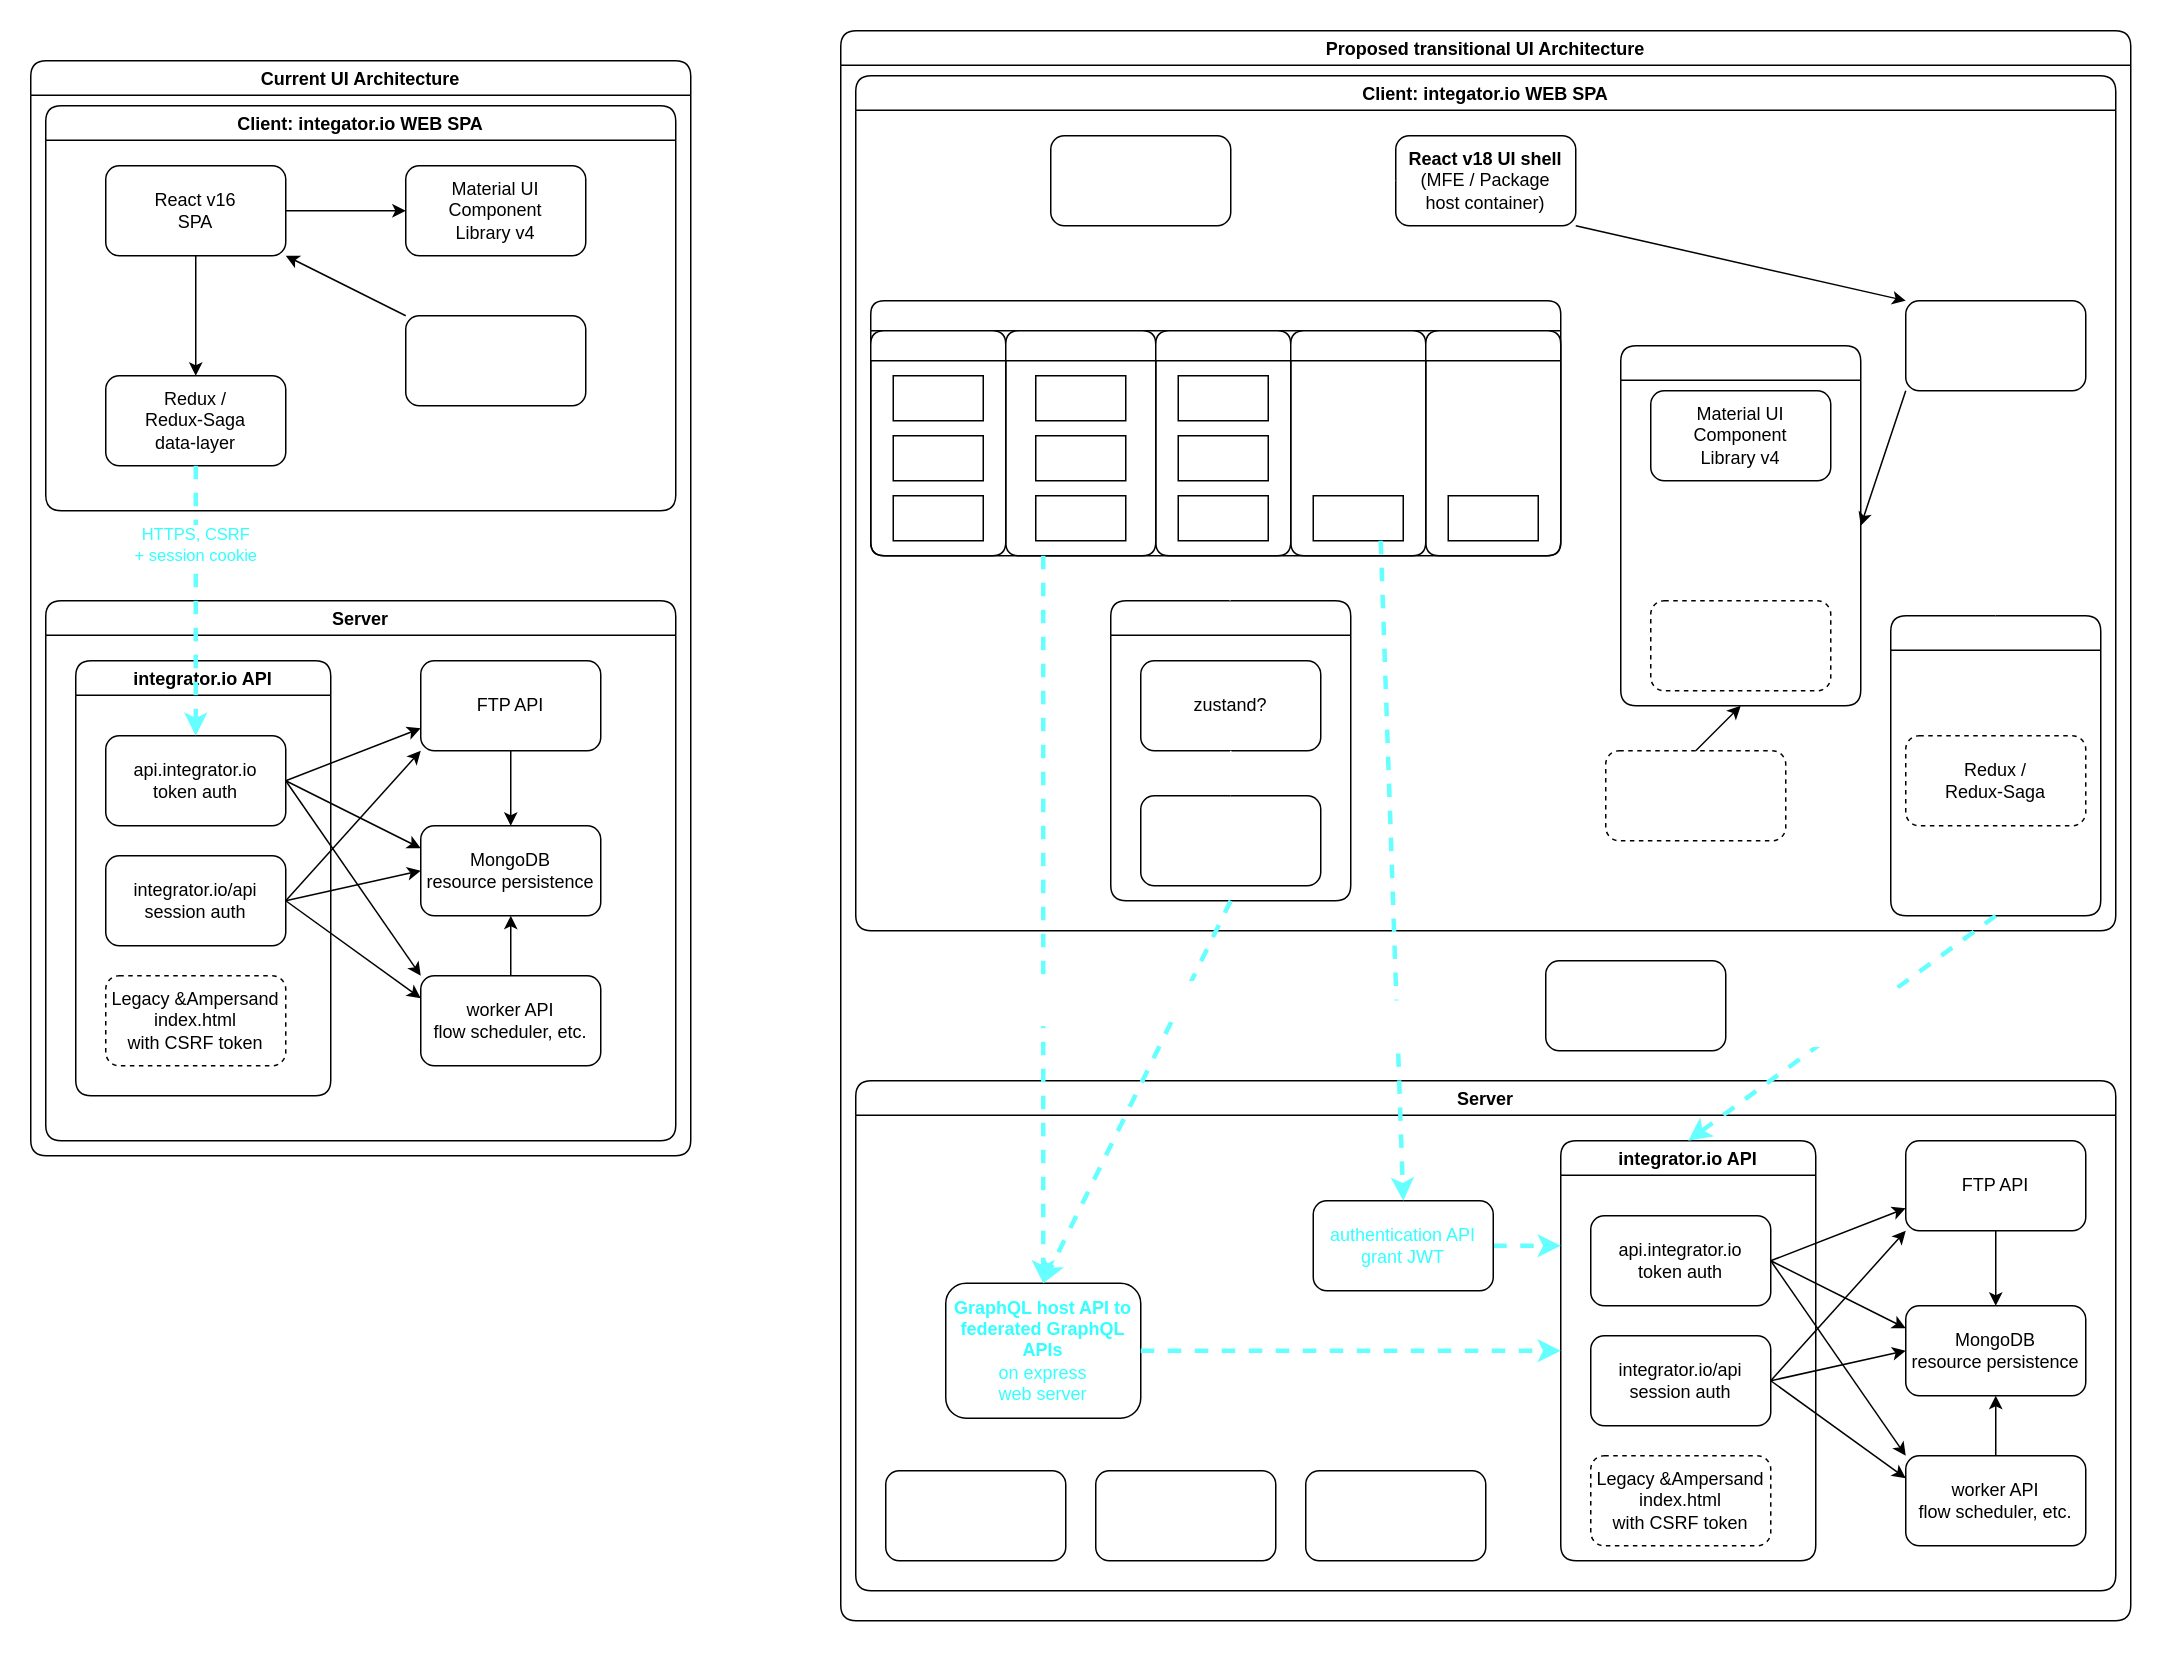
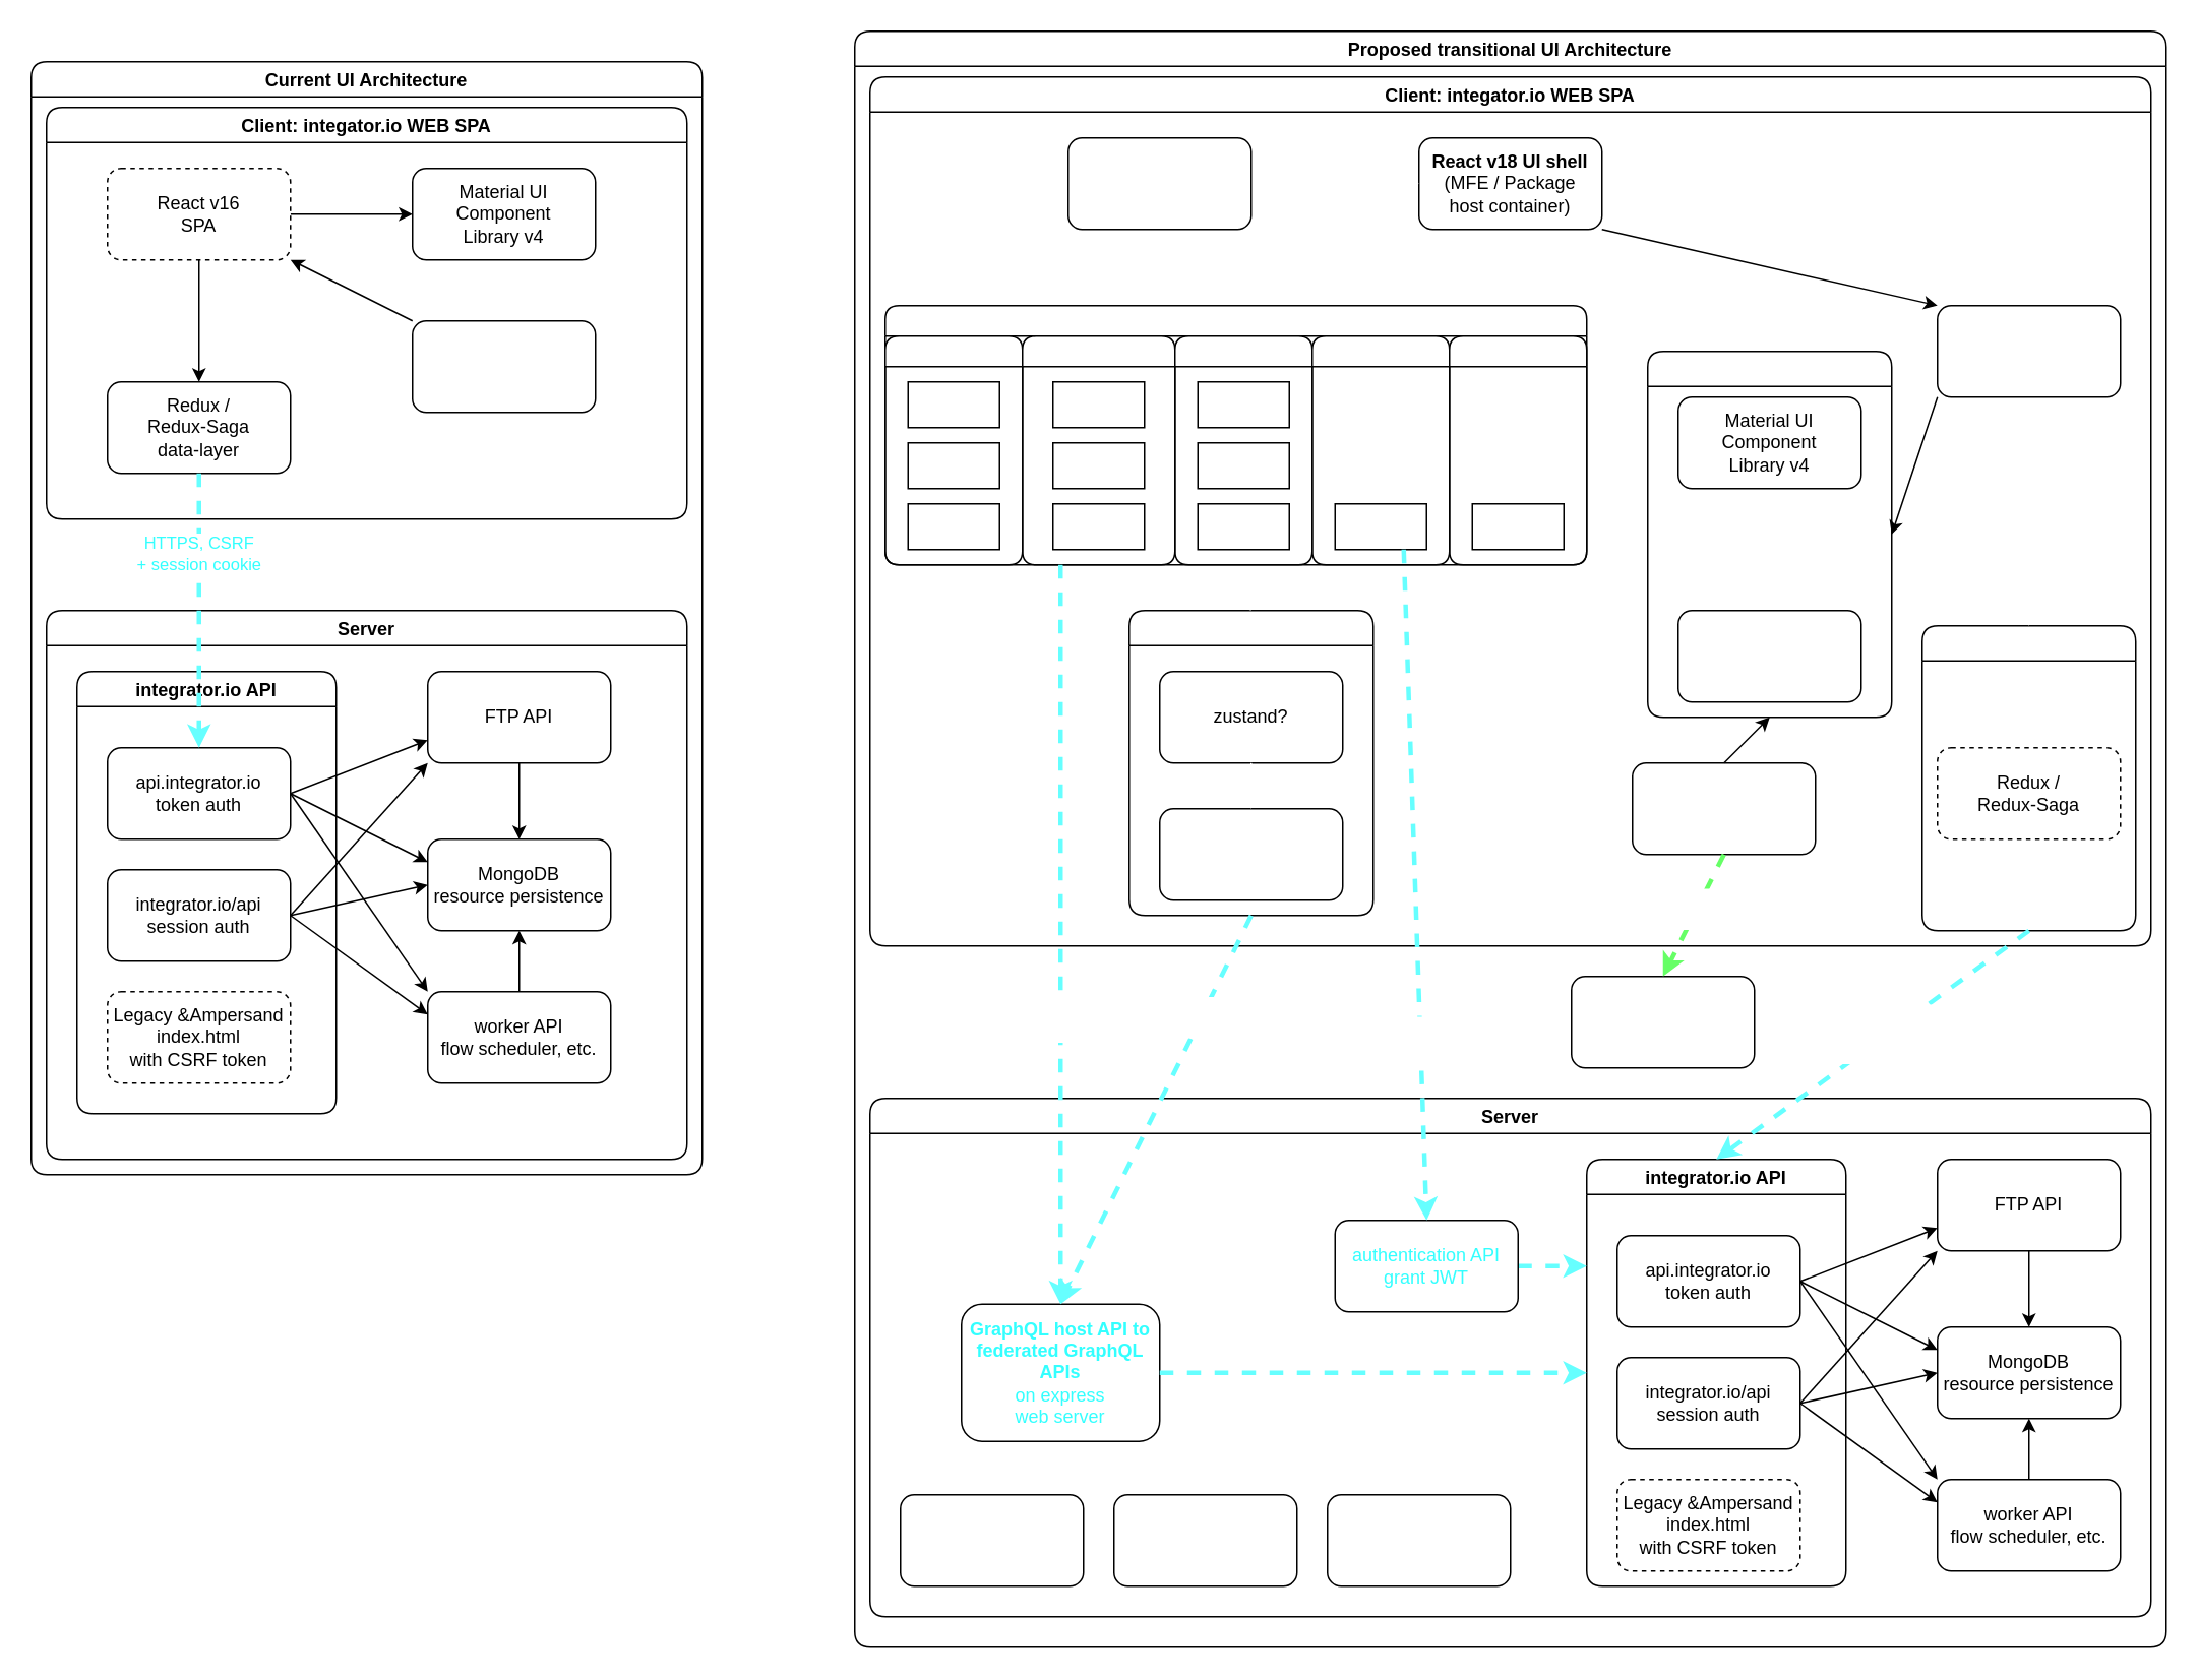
- <mxCell id="7" value="React v16&lt;br&gt;SPA" style="rounded=1;whiteSpace=wrap;html=1;shadow=0;glass=0;sketch=0;" vertex="1" parent="3"><mxGeometry x="40" y="40" width="120" height="60" as="geometry" /></mxCell>
+ <mxCell id="7" value="React v16&lt;br&gt;SPA" style="rounded=1;whiteSpace=wrap;html=1;shadow=0;glass=0;sketch=0;dashed=1;" vertex="1" parent="3"><mxGeometry x="40" y="40" width="120" height="60" as="geometry" /></mxCell>
- <mxCell id="44" value="Custom Celigo&lt;br&gt;UI components" style="rounded=1;whiteSpace=wrap;html=1;shadow=0;glass=0;sketch=0;fontColor=#FFFFFF;dashed=1;" vertex="1" parent="42"><mxGeometry x="20" y="170" width="120" height="60" as="geometry" /></mxCell>
+ <mxCell id="44" value="Custom Celigo&lt;br&gt;UI components" style="rounded=1;whiteSpace=wrap;html=1;shadow=0;glass=0;sketch=0;fontColor=#FFFFFF;" vertex="1" parent="42"><mxGeometry x="20" y="170" width="120" height="60" as="geometry" /></mxCell>
- <mxCell id="45" value="Storybook&lt;br&gt;(Atoms / Molecules)" style="rounded=1;whiteSpace=wrap;html=1;shadow=0;glass=0;sketch=0;fontColor=#FFFFFF;dashed=1;" vertex="1" parent="29"><mxGeometry x="500" y="450" width="120" height="60" as="geometry" /></mxCell>
+ <mxCell id="45" value="Storybook&lt;br&gt;(Atoms / Molecules)" style="rounded=1;whiteSpace=wrap;html=1;shadow=0;glass=0;sketch=0;fontColor=#FFFFFF;" vertex="1" parent="29"><mxGeometry x="500" y="450" width="120" height="60" as="geometry" /></mxCell>
+ <mxCell id="98" value="Human process&lt;br&gt;to keep in sync" style="edgeStyle=none;html=1;jumpStyle=none;sketch=0;shadow=0;dashed=1;strokeWidth=3;strokeColor=#66FF66;fontColor=#FFFFFF;align=center;entryX=0.5;entryY=0;entryDx=0;entryDy=0;exitX=0.5;exitY=1;exitDx=0;exitDy=0;" edge="1" parent="28" source="45" target="97"><mxGeometry x="-0.1" relative="1" as="geometry"><mxPoint as="offset" /><mxPoint x="530" y="460" as="sourcePoint" /><mxPoint x="590" y="530" as="targetPoint" /></mxGeometry></mxCell>
